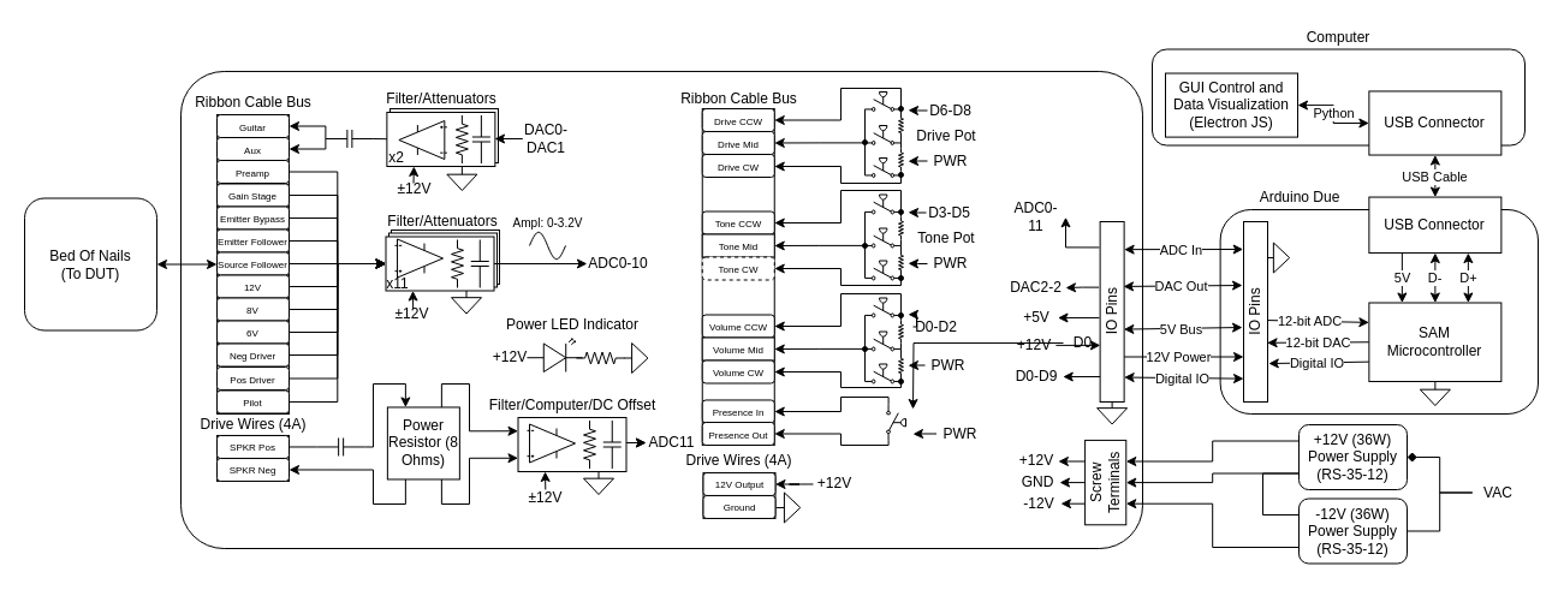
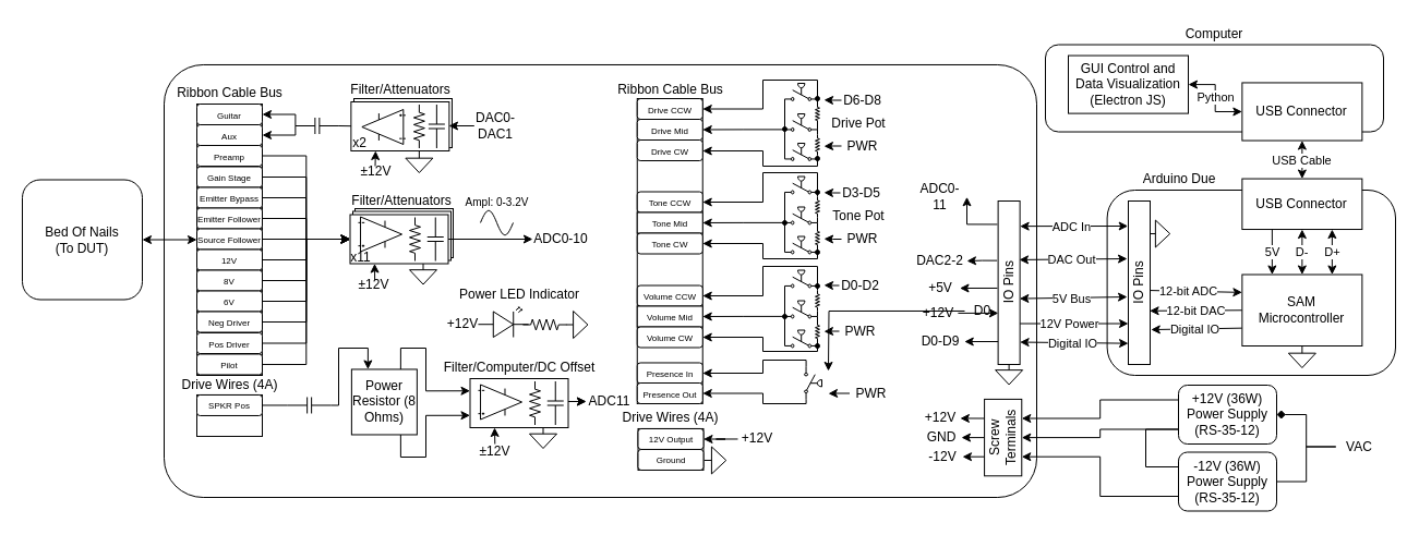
- <mxCell id="28" value="GUI Control and Data Visualization&lt;br&gt;(Electron JS)" style="rounded=0;whiteSpace=wrap;html=1;" parent="1" vertex="1"><mxGeometry x="969" y="60.532" width="110" height="53.077" as="geometry" /></mxCell>
+ <mxCell id="28" value="GUI Control and Data Visualization&lt;br&gt;(Electron JS)" style="rounded=0;whiteSpace=wrap;html=1;" parent="1" vertex="1"><mxGeometry x="979" y="50.532" width="110" height="53.077" as="geometry" /></mxCell>
- <mxCell id="107" value="&lt;font style=&quot;font-size: 8px&quot;&gt;Tone CW&lt;/font&gt;" style="rounded=1;whiteSpace=wrap;html=1;dashed=1;" parent="1" vertex="1"><mxGeometry x="583.75" y="213.5" width="60" height="19" as="geometry" /></mxCell>
+ <mxCell id="107" value="&lt;font style=&quot;font-size: 8px&quot;&gt;Tone CW&lt;/font&gt;" style="rounded=1;whiteSpace=wrap;html=1;" parent="1" vertex="1"><mxGeometry x="583.75" y="213.5" width="60" height="19" as="geometry" /></mxCell>
- <mxCell id="135" value="D0-D2" style="text;html=1;strokeColor=none;fillColor=none;align=center;verticalAlign=middle;whiteSpace=wrap;rounded=0;dashed=1;" parent="120" vertex="1"><mxGeometry x="47" y="24" width="39" height="15" as="geometry" /></mxCell>
+ <mxCell id="135" value="D0-D2" style="text;html=1;strokeColor=none;fillColor=none;align=center;verticalAlign=middle;whiteSpace=wrap;rounded=0;dashed=1;" parent="120" vertex="1"><mxGeometry x="57" y="14" width="39" height="15" as="geometry" /></mxCell>
- <mxCell id="70" value="&lt;font style=&quot;font-size: 8px&quot;&gt;SPKR Neg&lt;/font&gt;" style="rounded=1;whiteSpace=wrap;html=1;" parent="1" vertex="1"><mxGeometry x="180" y="380.97" width="60" height="19" as="geometry" /></mxCell>
- <mxCell id="96" style="edgeStyle=orthogonalEdgeStyle;rounded=0;orthogonalLoop=1;jettySize=auto;html=1;exitX=0.25;exitY=1;exitDx=0;exitDy=0;entryX=1;entryY=0.5;entryDx=0;entryDy=0;endArrow=classic;endFill=1;" parent="1" source="99" target="70" edge="1"><mxGeometry relative="1" as="geometry"><Array as="points"><mxPoint x="337" y="418.97" /><mxPoint x="310" y="418.97" /><mxPoint x="310" y="390.97" /></Array></mxGeometry></mxCell>
